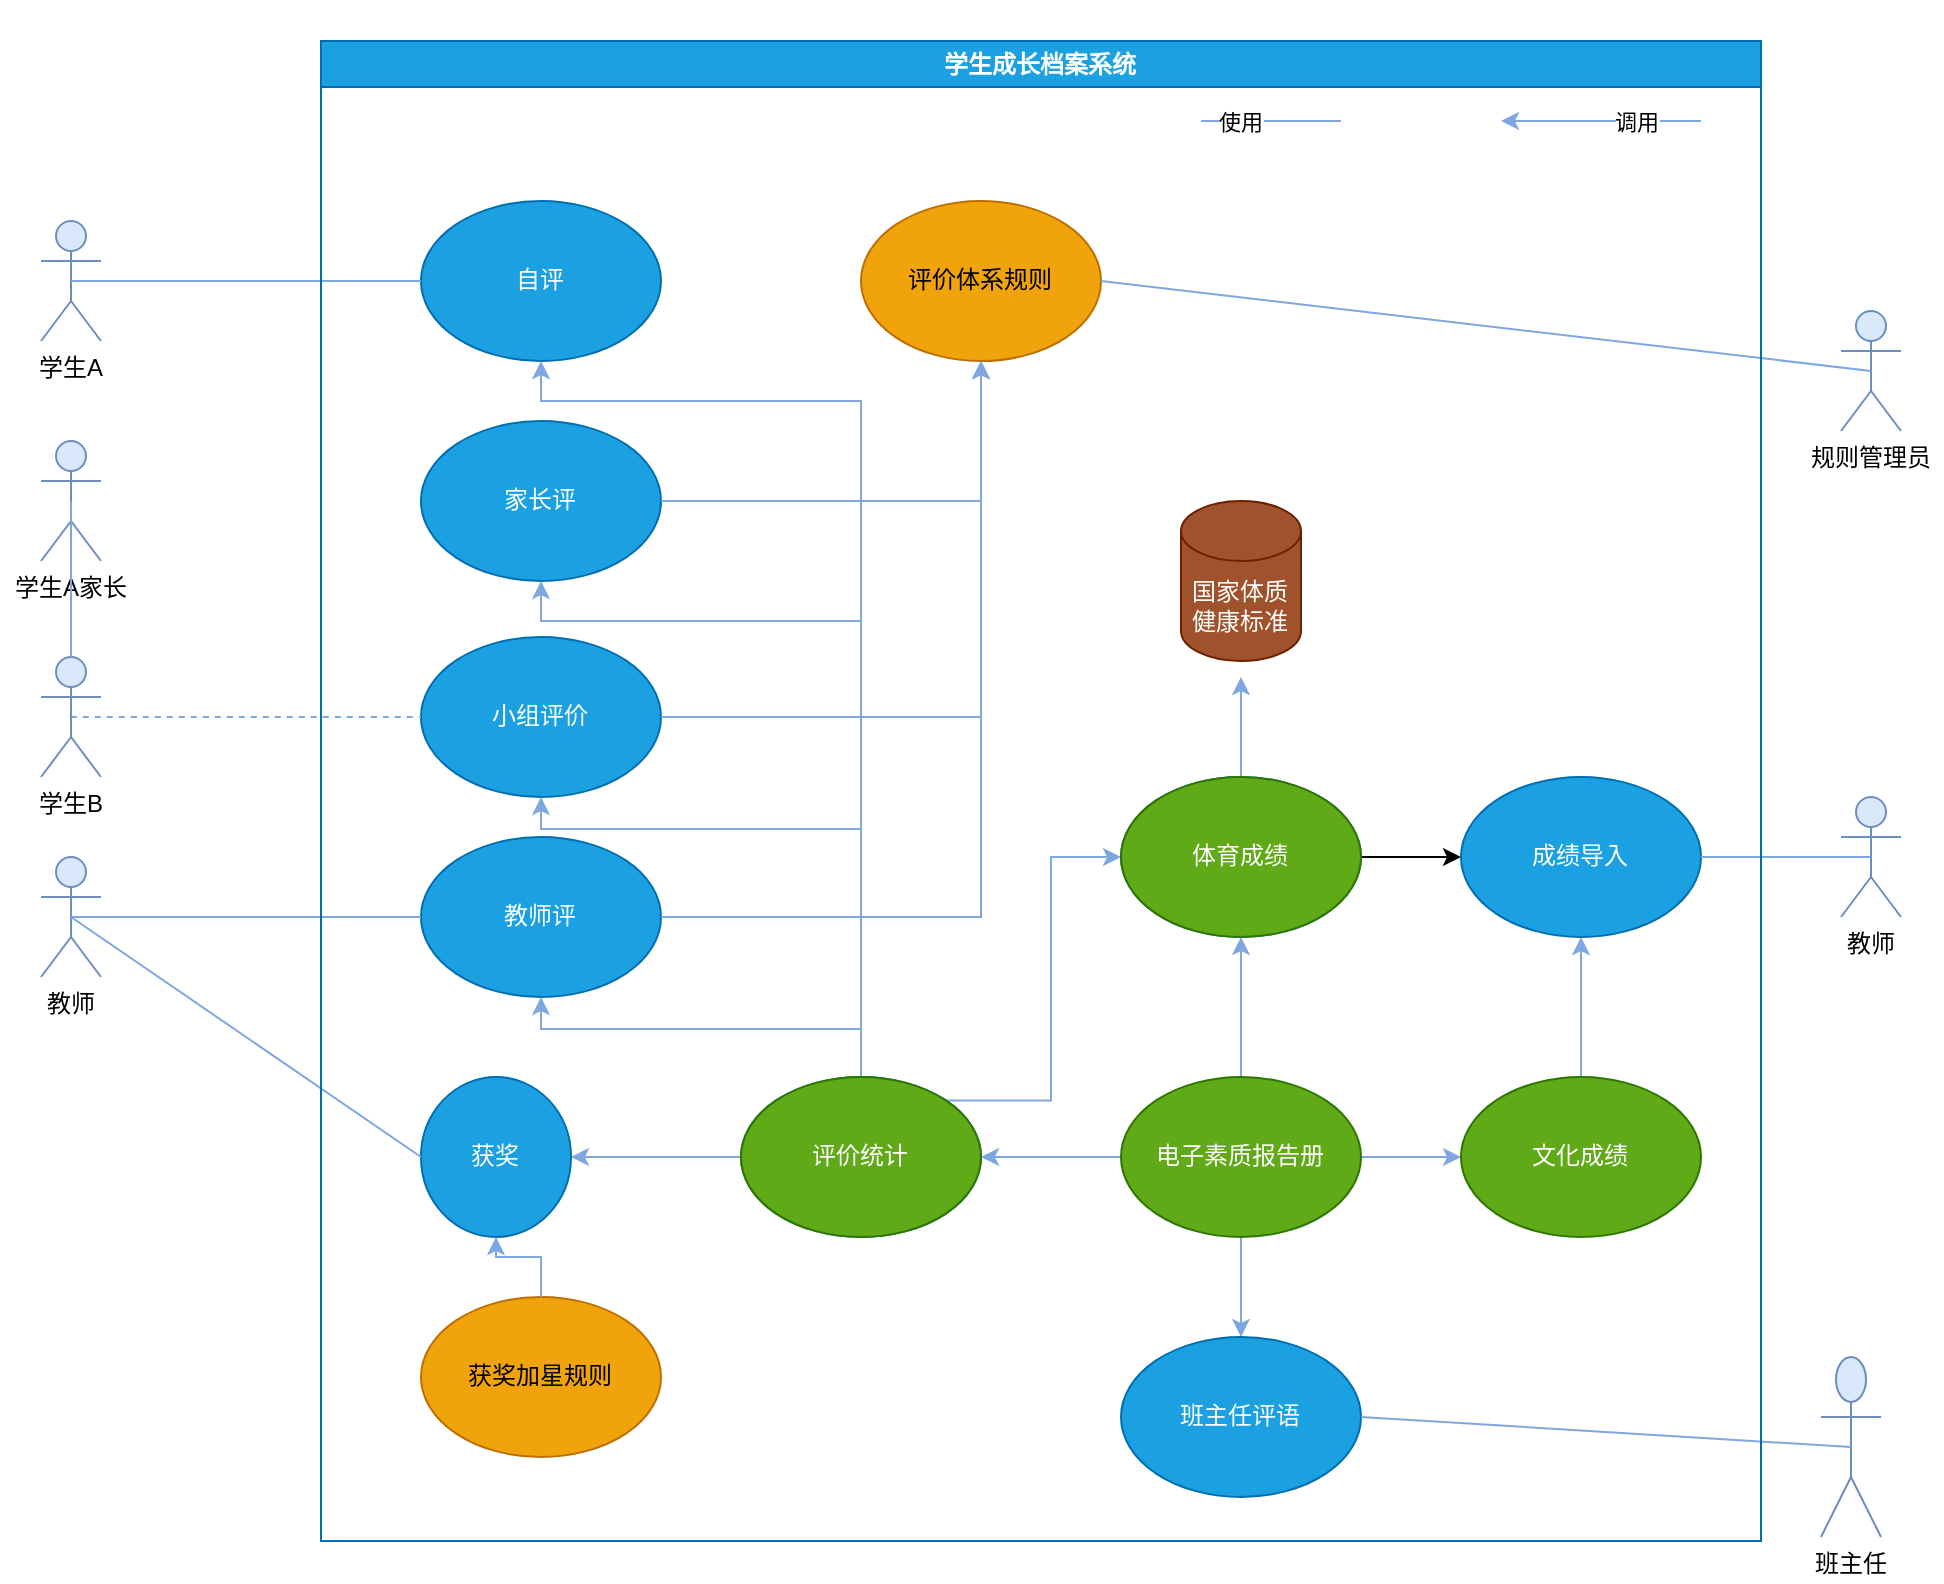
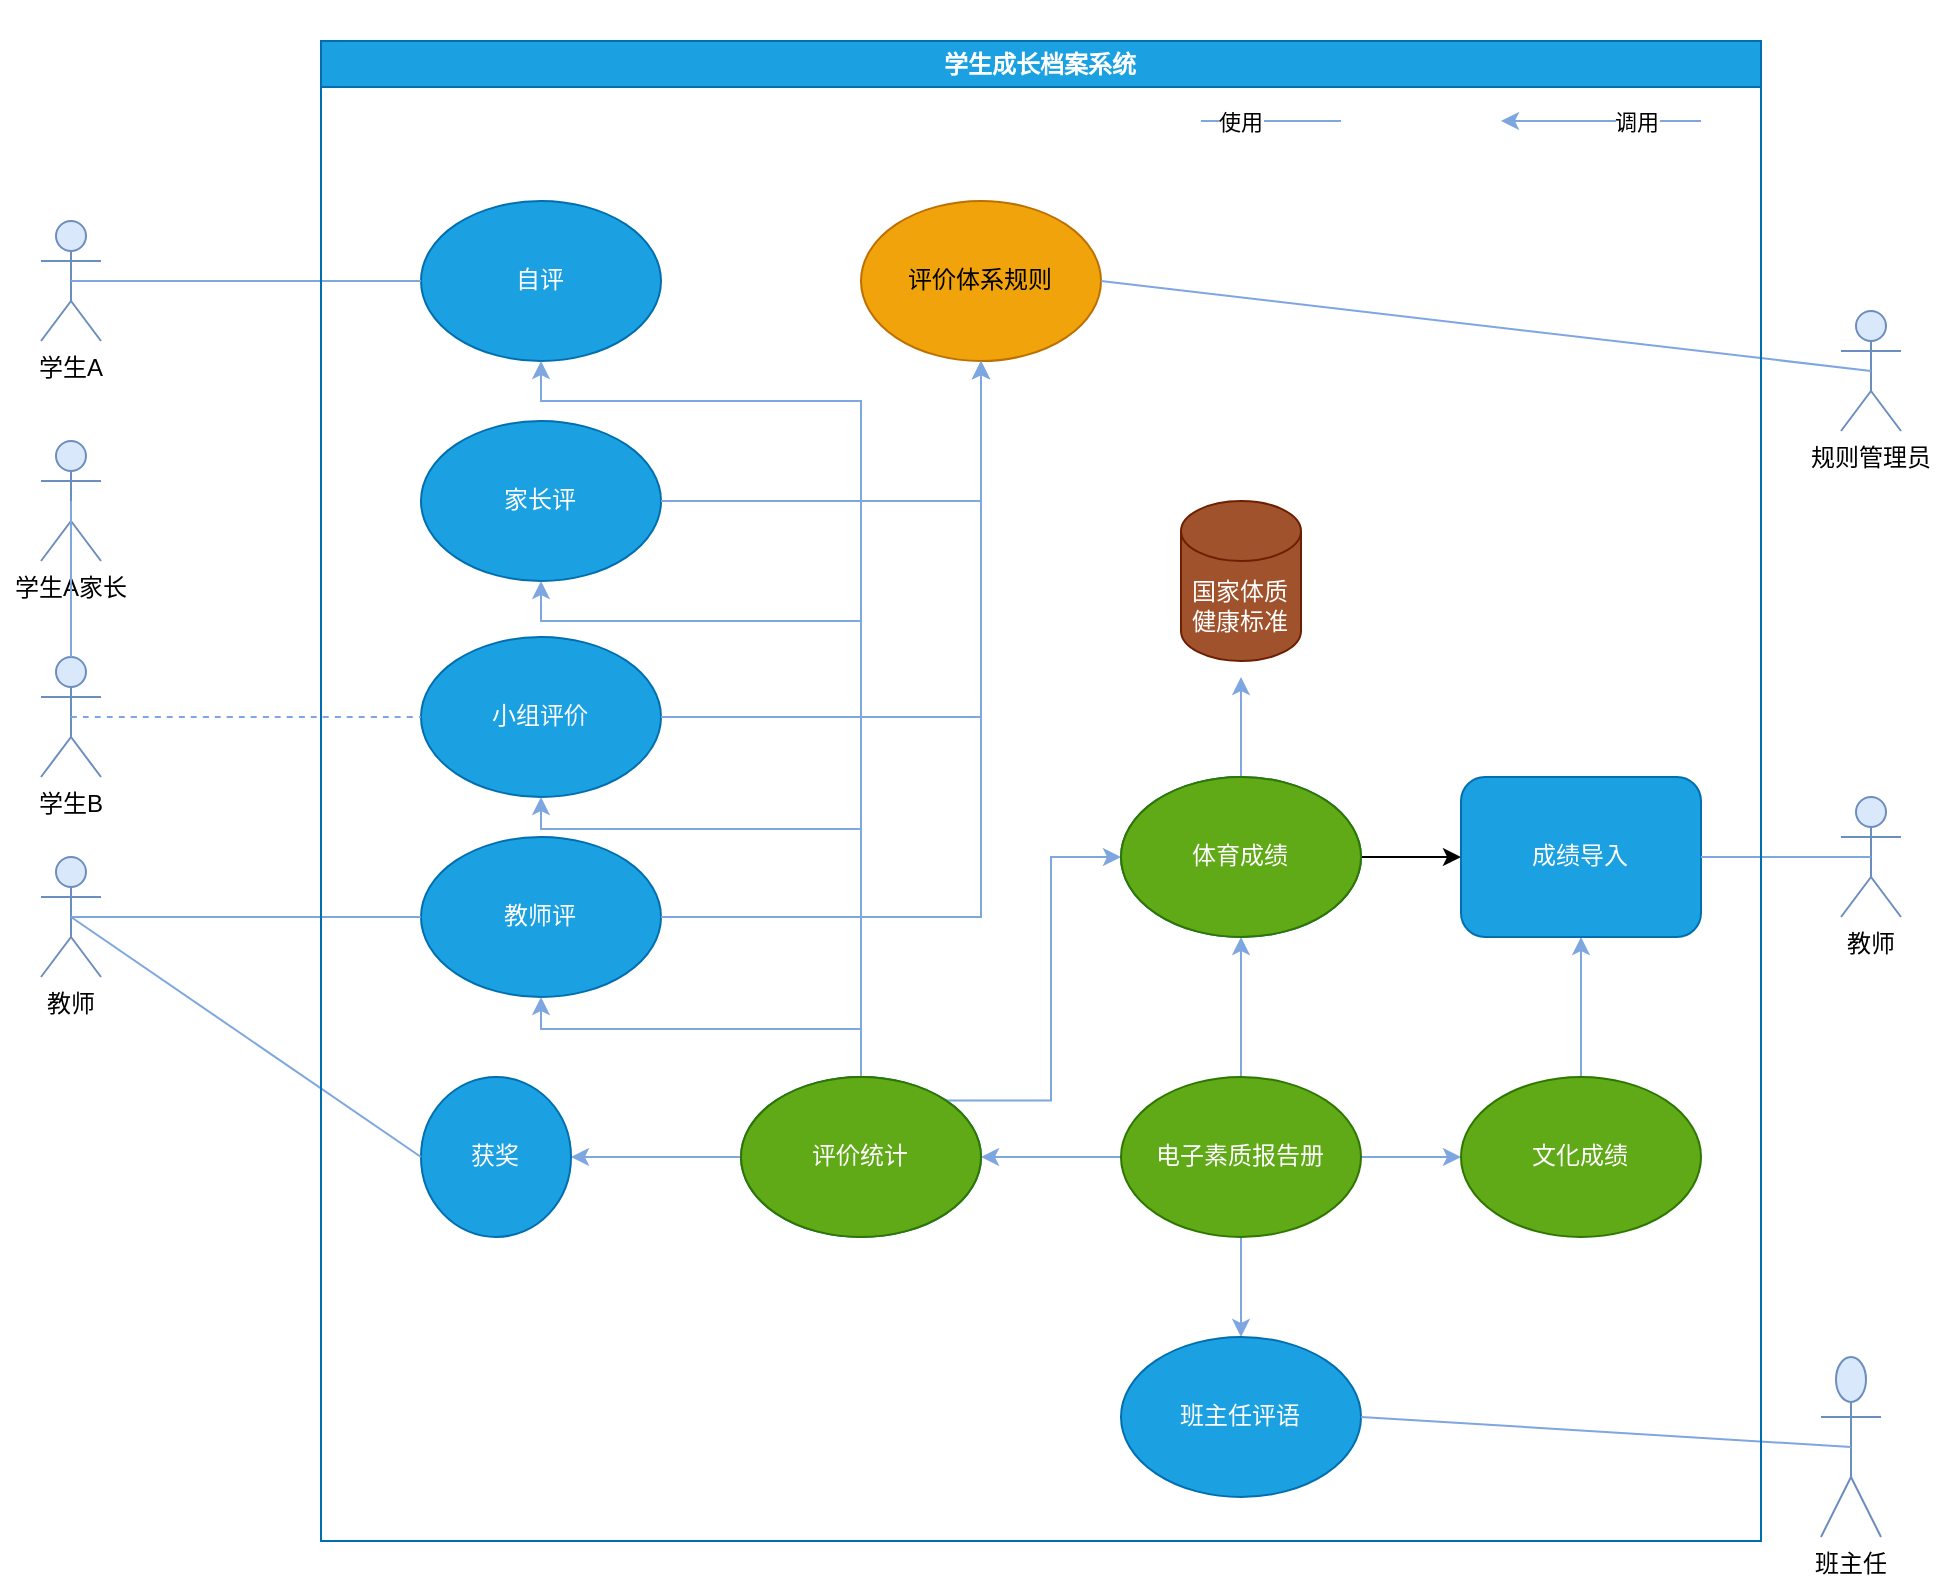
- <mxCell id="40" value="成绩导入" style="ellipse;whiteSpace=wrap;html=1;fillColor=#1ba1e2;strokeColor=#006EAF;fontColor=#ffffff;" parent="1" vertex="1"><mxGeometry x="730" y="388" width="120" height="80" as="geometry" /></mxCell>
+ <mxCell id="40" value="成绩导入" style="whiteSpace=wrap;html=1;fillColor=#1ba1e2;strokeColor=#006EAF;fontColor=#ffffff;rounded=1;" parent="1" vertex="1"><mxGeometry x="730" y="388" width="120" height="80" as="geometry" /></mxCell>
- <mxCell id="52" value="" style="edgeStyle=orthogonalEdgeStyle;rounded=0;orthogonalLoop=1;jettySize=auto;html=1;strokeColor=#7EA6E0;" parent="1" source="47" target="26" edge="1"><mxGeometry relative="1" as="geometry" /></mxCell>
- <mxCell id="47" value="获奖加星规则" style="ellipse;whiteSpace=wrap;html=1;fillColor=#f0a30a;strokeColor=#BD7000;fontColor=#000000;" parent="46" vertex="1"><mxGeometry x="50" y="628" width="120" height="80" as="geometry" /></mxCell>
